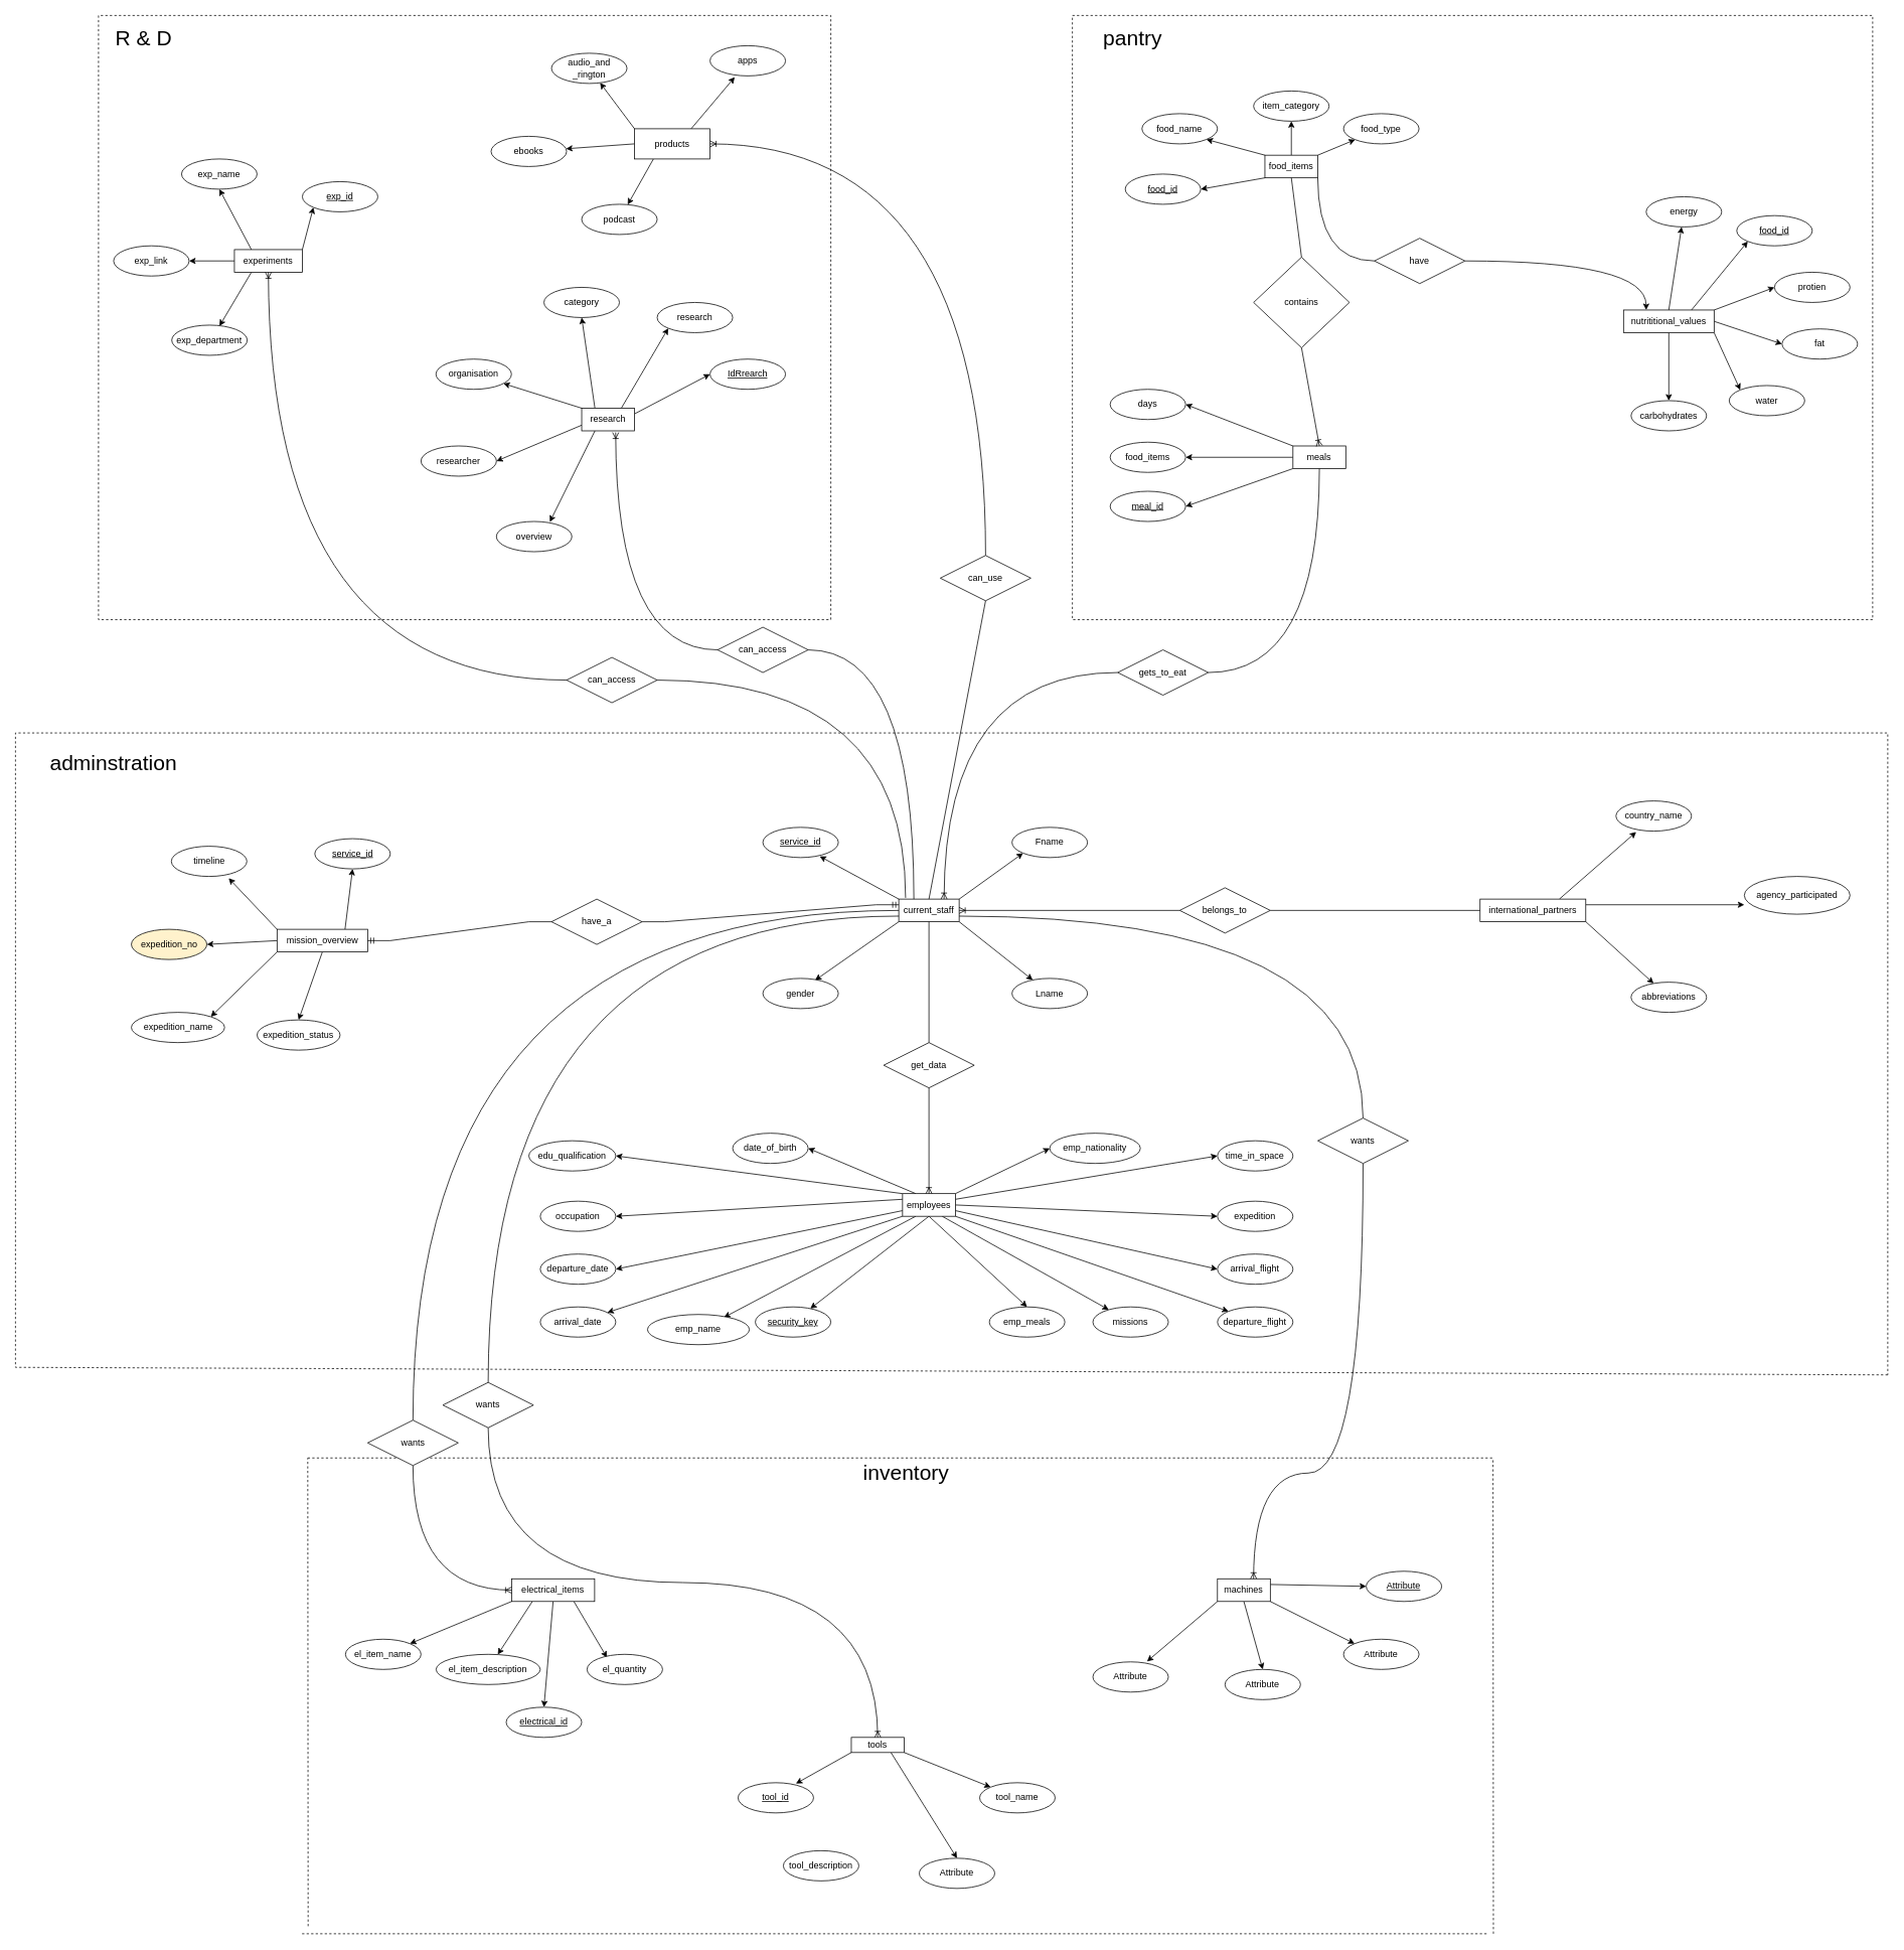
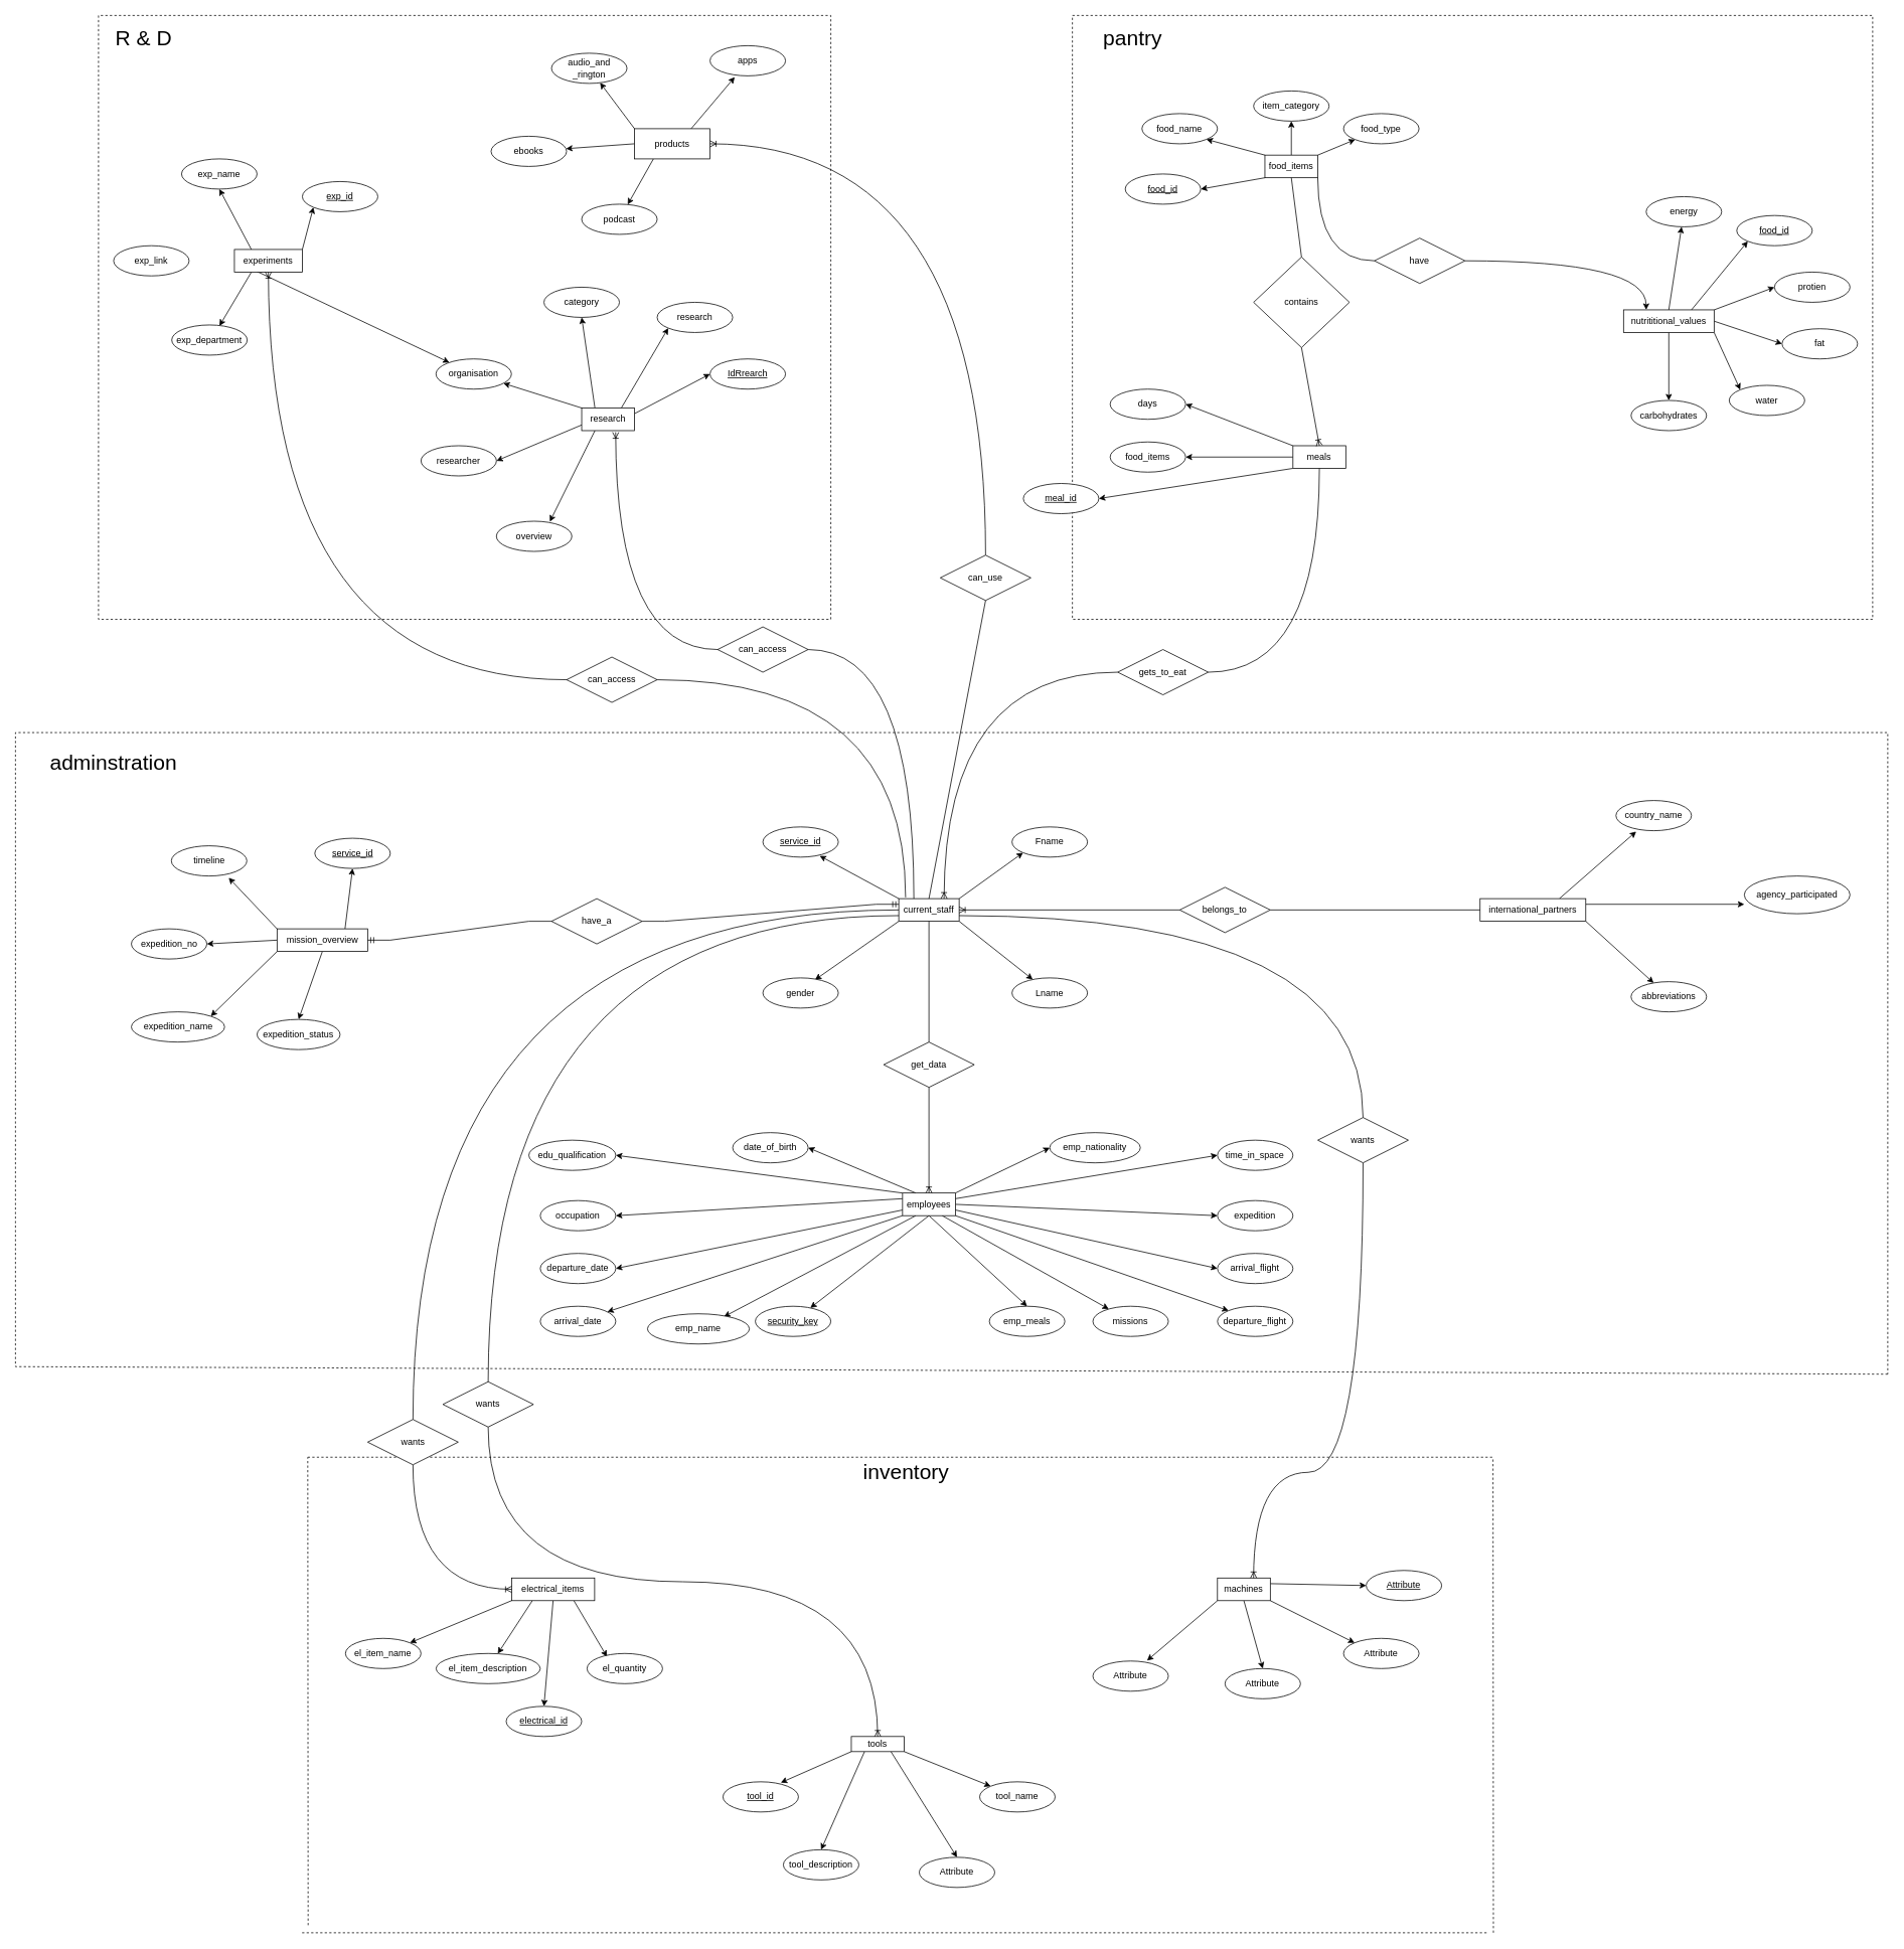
- <mxCell id="10" style="edgeStyle=none;rounded=0;orthogonalLoop=1;jettySize=auto;html=1;exitX=0;exitY=0.5;exitDx=0;exitDy=0;entryX=1;entryY=0.5;entryDx=0;entryDy=0;" parent="1" source="12" target="125" edge="1"><mxGeometry relative="1" as="geometry" /></mxCell>
+ <mxCell id="10" style="edgeStyle=none;rounded=0;orthogonalLoop=1;jettySize=auto;html=1;exitX=0;exitY=0.5;exitDx=0;exitDy=0;" parent="1" source="12" target="129" edge="1"><mxGeometry relative="1" as="geometry" /></mxCell>
- <mxCell id="138" value="meal_id" style="ellipse;whiteSpace=wrap;html=1;align=center;fontStyle=4;" parent="1" vertex="1"><mxGeometry x="1470" y="650" width="100" height="40" as="geometry" /></mxCell>
+ <mxCell id="138" value="meal_id" style="ellipse;whiteSpace=wrap;html=1;align=center;fontStyle=4;" parent="1" vertex="1"><mxGeometry x="1355" y="640" width="100" height="40" as="geometry" /></mxCell>
- <mxCell id="112" value="expedition_no" style="ellipse;whiteSpace=wrap;html=1;align=center;fontSize=12;fillColor=#fff2cc;" parent="1" vertex="1"><mxGeometry x="173.5" y="1230" width="100" height="40" as="geometry" /></mxCell>
+ <mxCell id="112" value="expedition_no" style="ellipse;whiteSpace=wrap;html=1;align=center;fontSize=12;" parent="1" vertex="1"><mxGeometry x="173.5" y="1230" width="100" height="40" as="geometry" /></mxCell>
- <mxCell id="74" value="tool_id" style="ellipse;whiteSpace=wrap;html=1;align=center;fontStyle=4;fontSize=12;" parent="1" vertex="1"><mxGeometry x="977.14" y="2360" width="100" height="40" as="geometry" /></mxCell>
+ <mxCell id="74" value="tool_id" style="ellipse;whiteSpace=wrap;html=1;align=center;fontStyle=4;fontSize=12;" parent="1" vertex="1"><mxGeometry x="957.14" y="2360" width="100" height="40" as="geometry" /></mxCell>
+ <mxCell id="19" style="edgeStyle=none;rounded=0;orthogonalLoop=1;jettySize=auto;html=1;exitX=0.25;exitY=1;exitDx=0;exitDy=0;entryX=0.5;entryY=0;entryDx=0;entryDy=0;fontSize=12;" parent="1" source="21" target="75" edge="1"><mxGeometry relative="1" as="geometry" /></mxCell>
